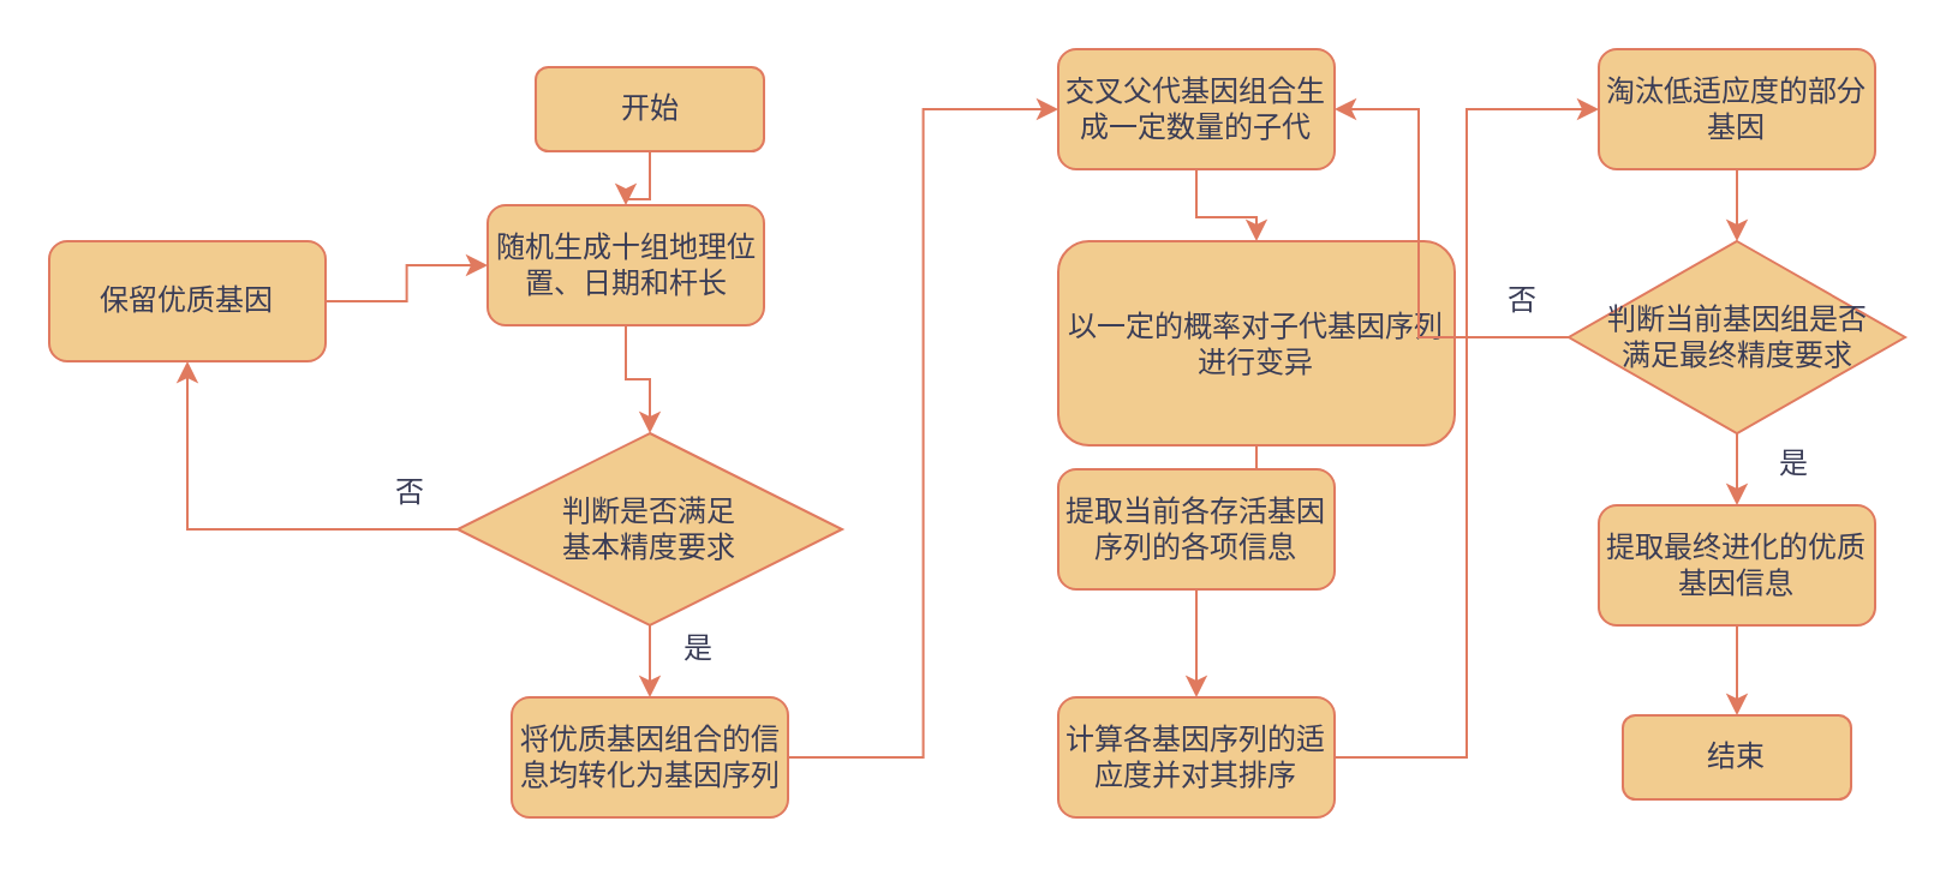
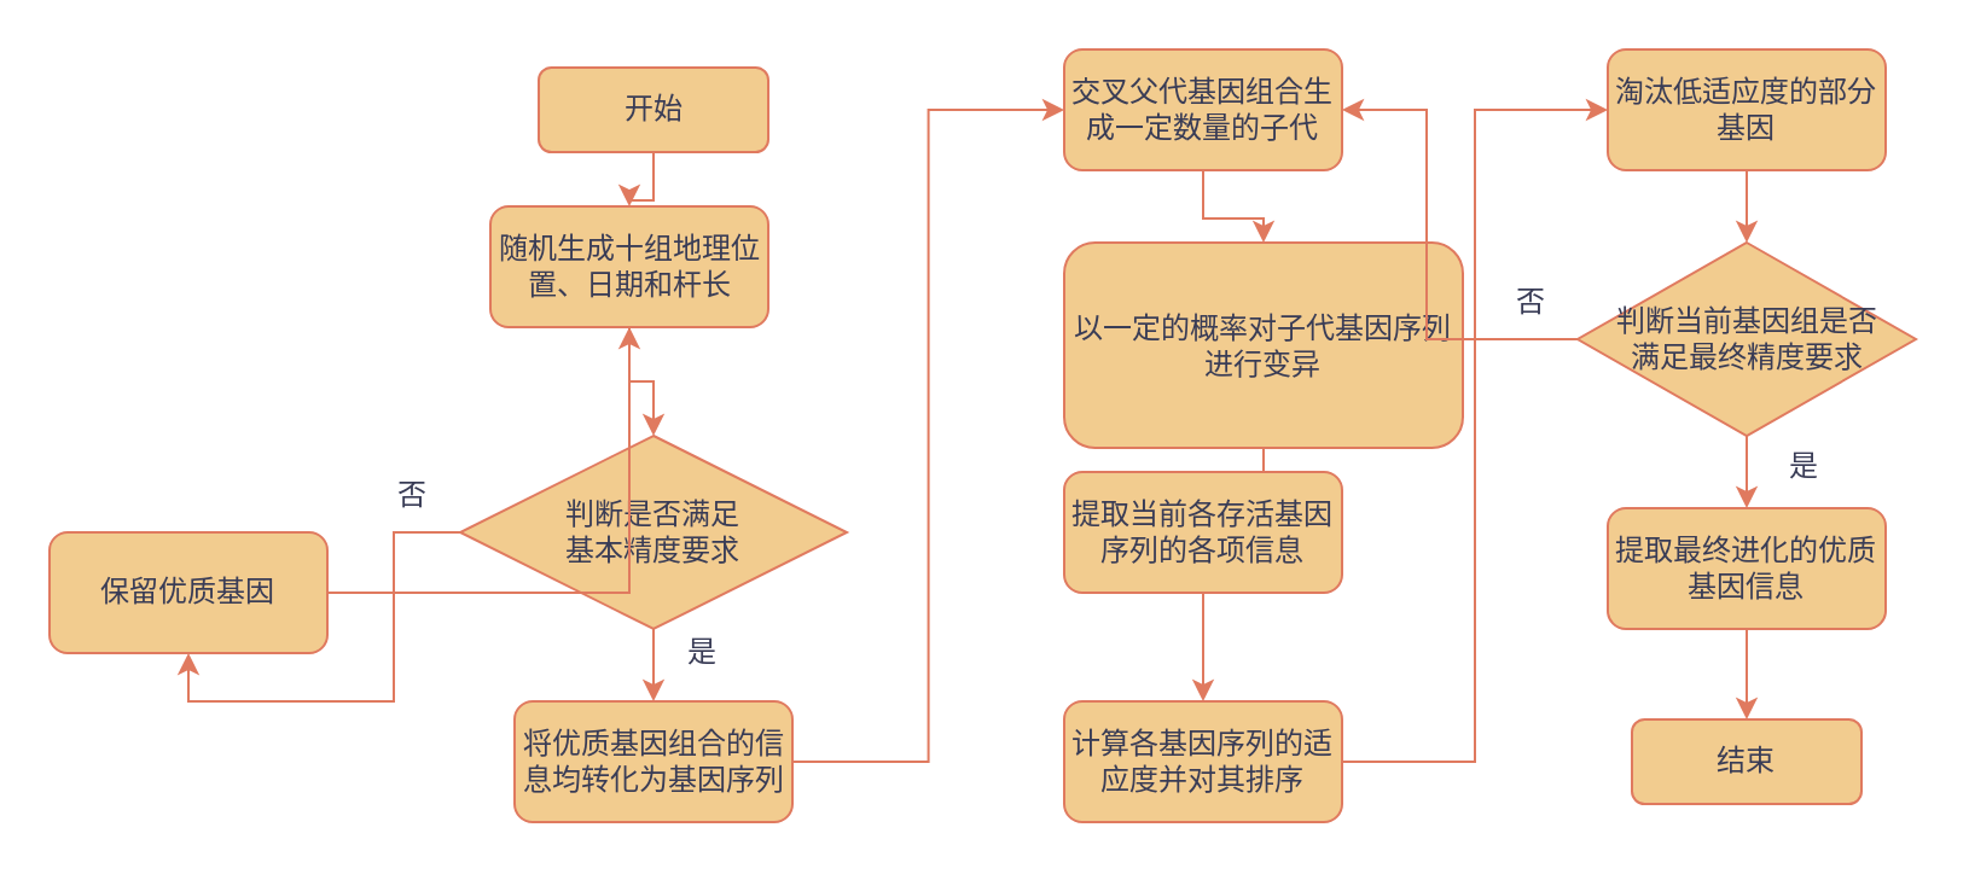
- <mxCell id="8" value="保留优质基因" style="rounded=1;whiteSpace=wrap;html=1;fontFamily=Comic Sans MS;fillColor=#F2CC8F;strokeColor=#E07A5F;fontColor=#393C56;" vertex="1" parent="1"><mxGeometry x="20" y="100" width="115" height="50" as="geometry" /></mxCell>
+ <mxCell id="8" value="保留优质基因" style="rounded=1;whiteSpace=wrap;html=1;fontFamily=Comic Sans MS;fillColor=#F2CC8F;strokeColor=#E07A5F;fontColor=#393C56;" vertex="1" parent="1"><mxGeometry x="20" y="220" width="115" height="50" as="geometry" /></mxCell>
